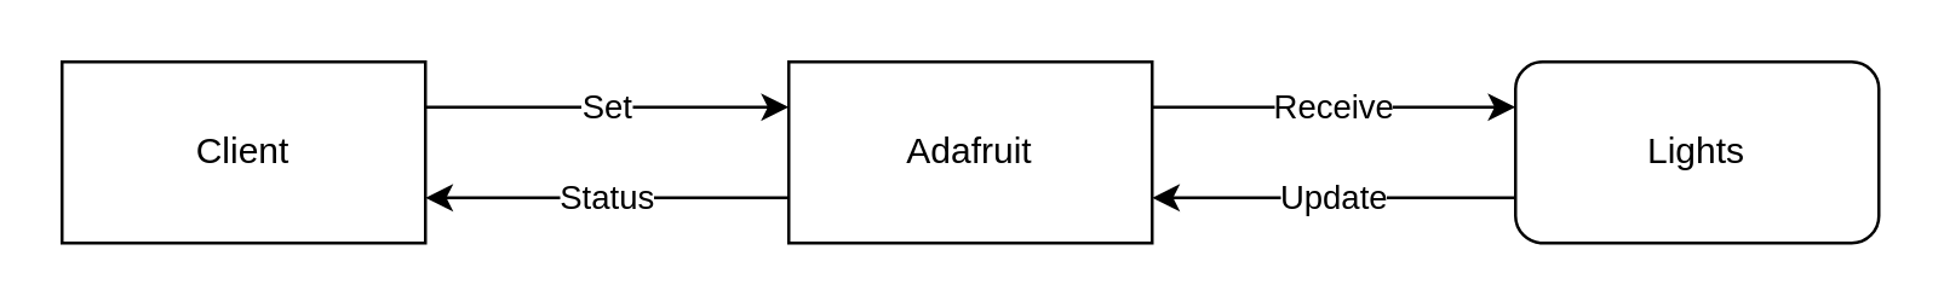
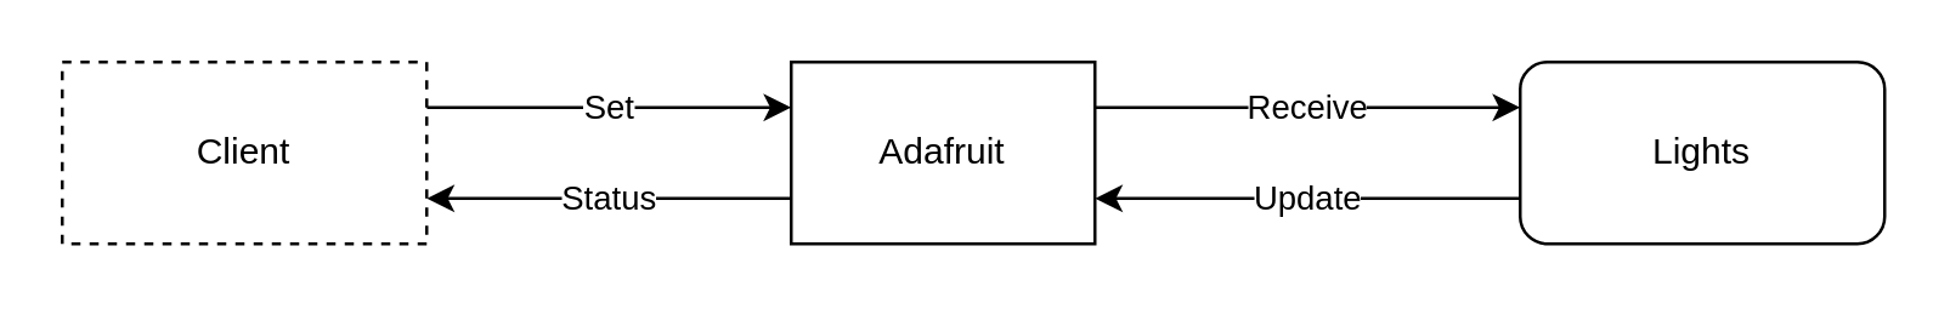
- <mxCell id="3" value="Client" style="rounded=0;whiteSpace=wrap;html=1;" vertex="1" parent="1"><mxGeometry x="20" y="20" width="120" height="60" as="geometry" /></mxCell>
+ <mxCell id="3" value="Client" style="rounded=0;whiteSpace=wrap;html=1;dashed=1;" vertex="1" parent="1"><mxGeometry x="20" y="20" width="120" height="60" as="geometry" /></mxCell>
- <mxCell id="6" value="Adafruit" style="rounded=0;whiteSpace=wrap;html=1;" vertex="1" parent="1"><mxGeometry x="260" y="20" width="120" height="60" as="geometry" /></mxCell>
+ <mxCell id="6" value="Adafruit" style="rounded=0;whiteSpace=wrap;html=1;" vertex="1" parent="1"><mxGeometry x="260" y="20" width="100" height="60" as="geometry" /></mxCell>
